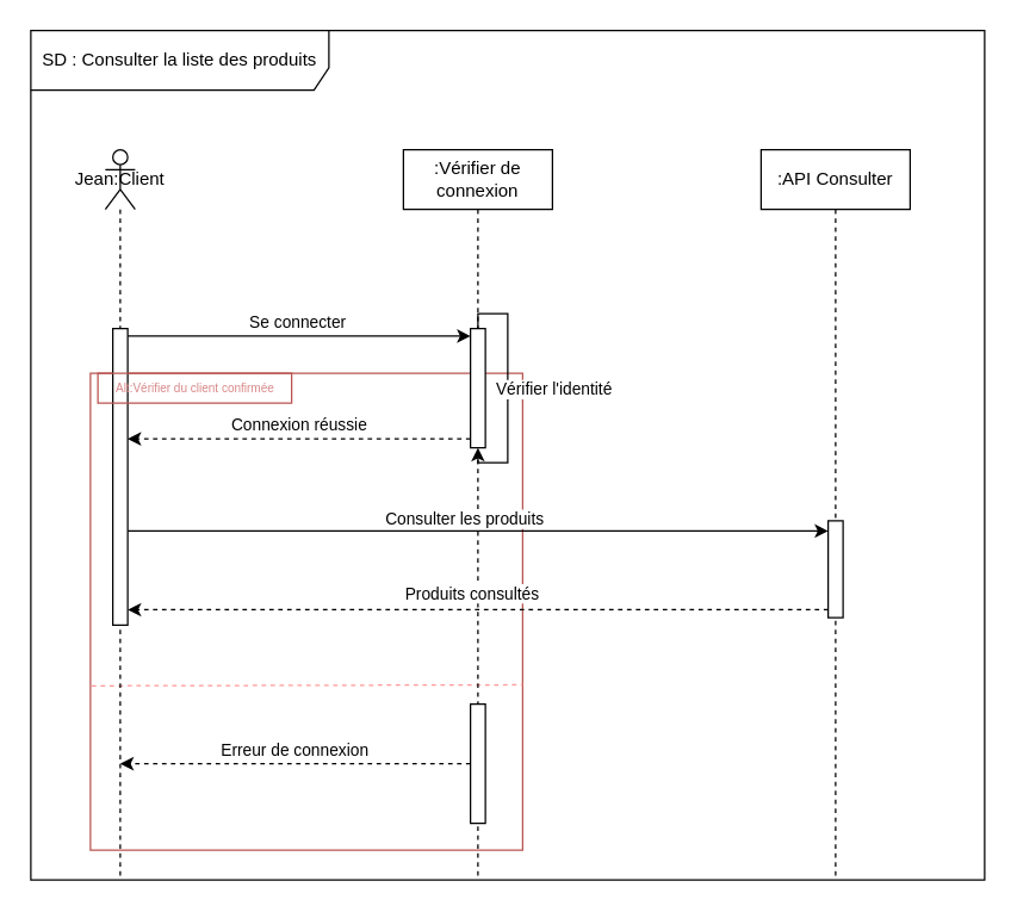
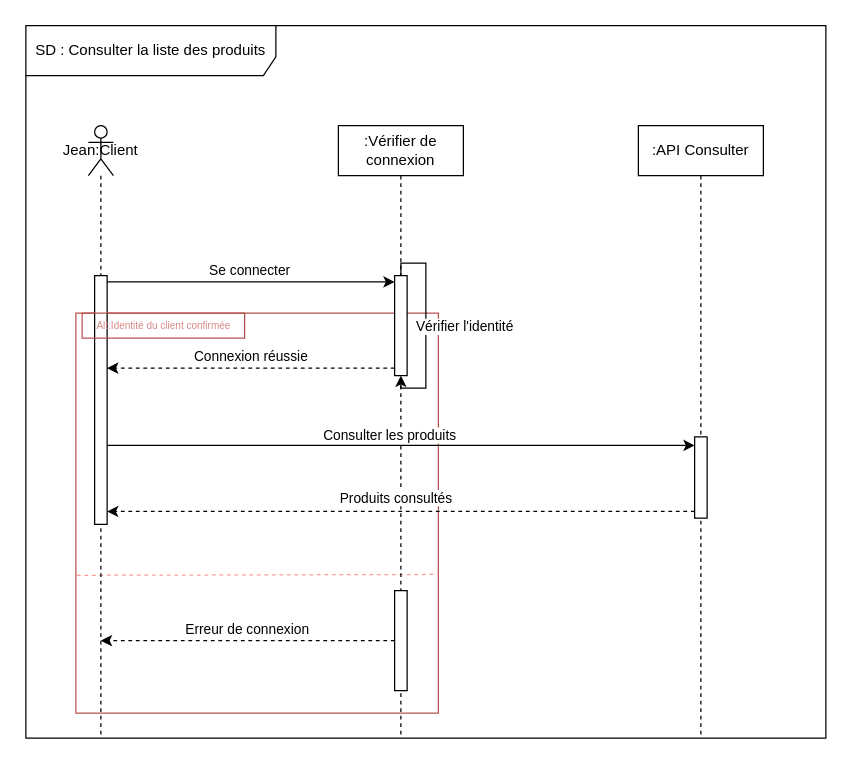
- <mxCell id="24" value="Alt:Vérifier du client confirmée" style="text;html=1;align=center;verticalAlign=middle;resizable=0;points=[];autosize=1;strokeColor=#b85450;fillColor=none;fontColor=#d98787;fontSize=8;" parent="1" vertex="1"><mxGeometry x="65" y="250" width="130" height="20" as="geometry" /></mxCell>
+ <mxCell id="24" value="Alt:Identité du client confirmée" style="text;html=1;align=center;verticalAlign=middle;resizable=0;points=[];autosize=1;strokeColor=#b85450;fillColor=none;fontColor=#d98787;fontSize=8;" parent="1" vertex="1"><mxGeometry x="65" y="250" width="130" height="20" as="geometry" /></mxCell>
